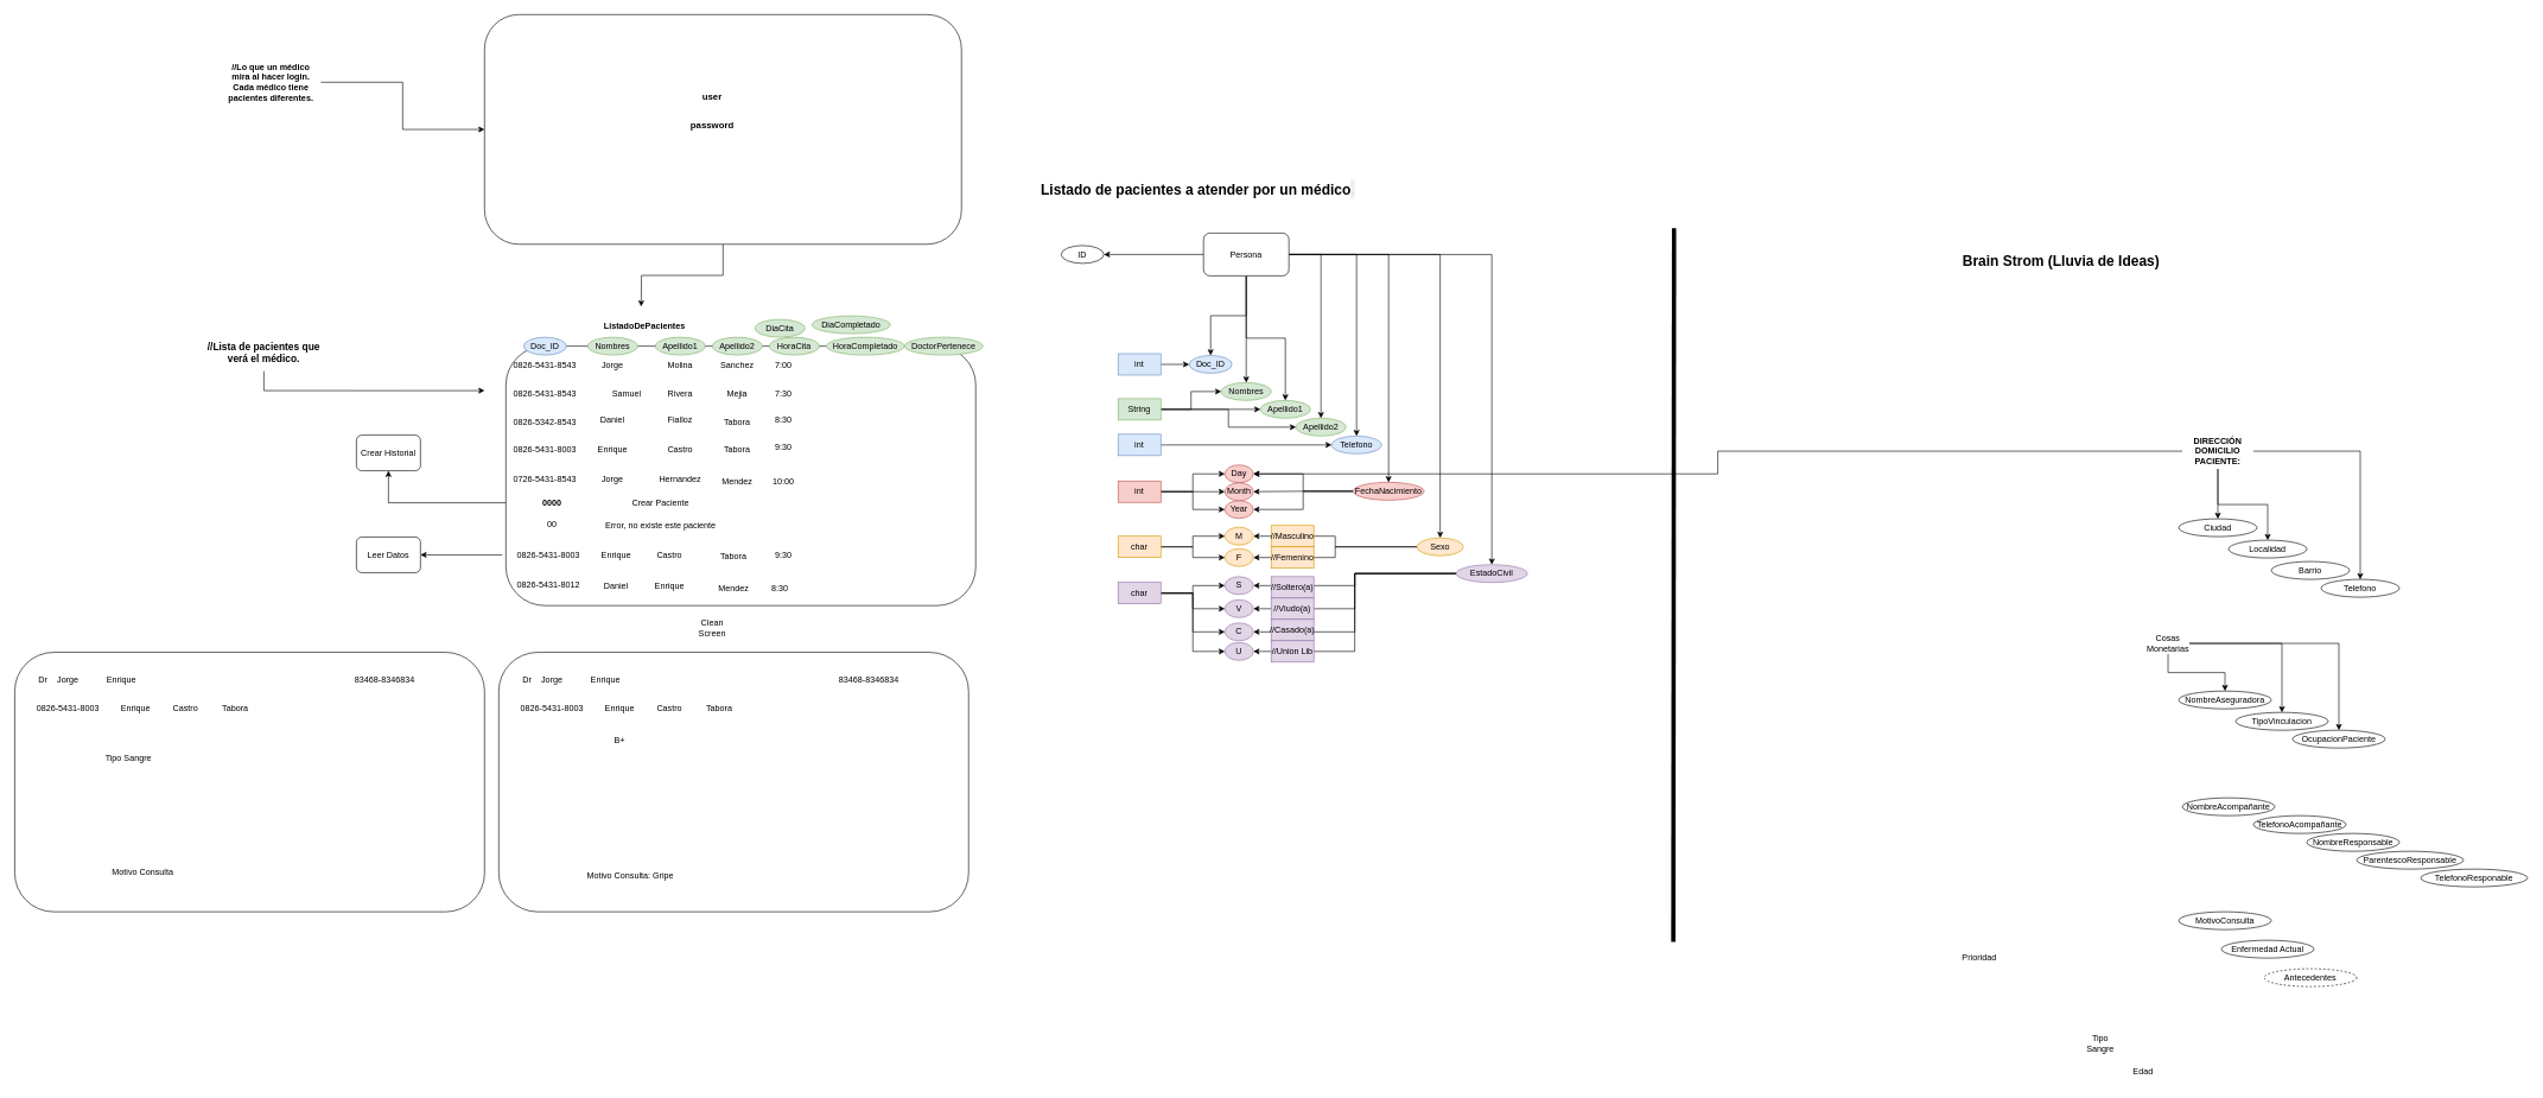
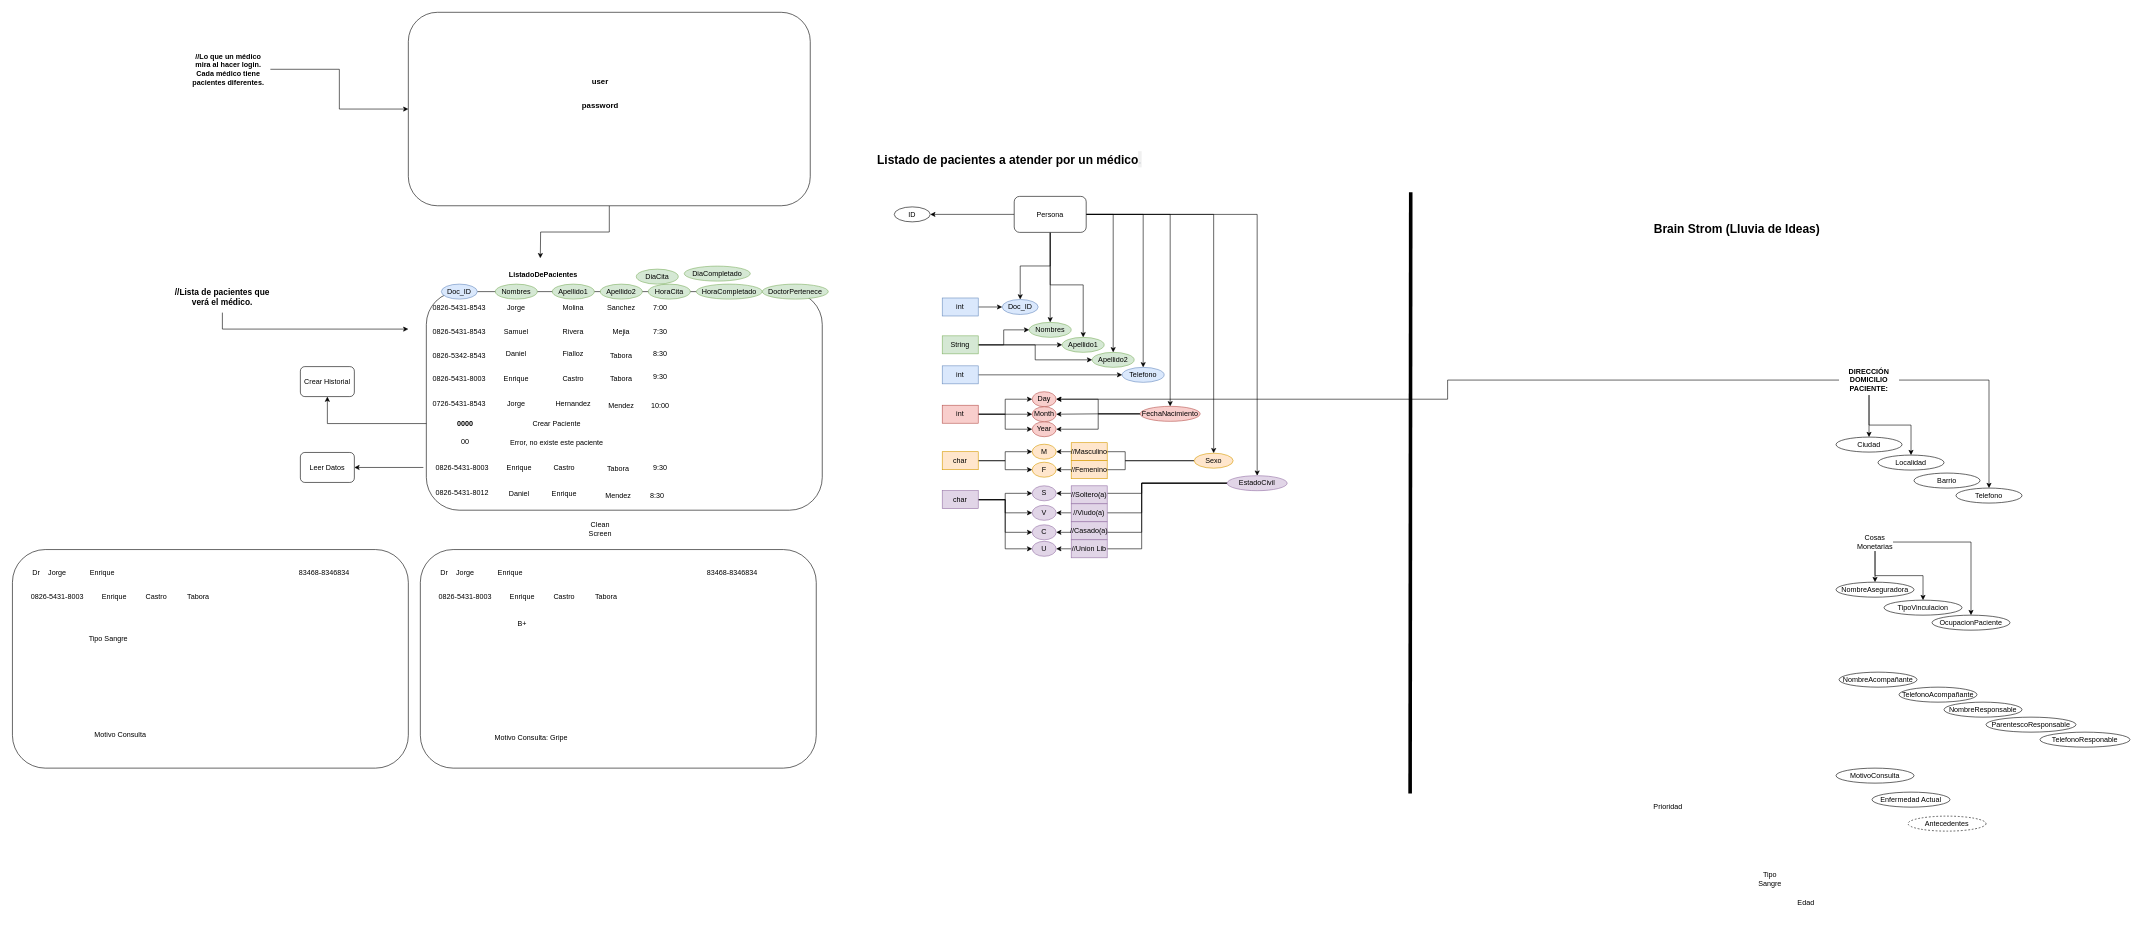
- <mxCell id="40" value="Brain Strom (Lluvia de Ideas)" style="text;html=1;strokeColor=none;fillColor=none;align=center;verticalAlign=middle;whiteSpace=wrap;rounded=0;fontSize=20;fontStyle=1" parent="1" vertex="1"><mxGeometry x="2750" y="350" width="290" height="30" as="geometry" /></mxCell>
+ <mxCell id="40" value="Brain Strom (Lluvia de Ideas)" style="text;html=1;strokeColor=none;fillColor=none;align=center;verticalAlign=middle;whiteSpace=wrap;rounded=0;fontSize=20;fontStyle=1" parent="1" vertex="1"><mxGeometry x="2750" y="365" width="290" height="30" as="geometry" /></mxCell>
- <mxCell id="97" value="Samuel" style="text;html=1;strokeColor=none;fillColor=none;align=center;verticalAlign=middle;whiteSpace=wrap;rounded=0;" vertex="1" parent="1"><mxGeometry x="850" y="538.13" width="60" height="30" as="geometry" /></mxCell>
+ <mxCell id="97" value="Samuel" style="text;html=1;strokeColor=none;fillColor=none;align=center;verticalAlign=middle;whiteSpace=wrap;rounded=0;" vertex="1" parent="1"><mxGeometry x="830" y="538.13" width="60" height="30" as="geometry" /></mxCell>
- <mxCell id="33" value="Cosas Monetarias" style="text;html=1;strokeColor=none;fillColor=none;align=center;verticalAlign=middle;whiteSpace=wrap;rounded=0;" parent="1" vertex="1"><mxGeometry x="3015" y="888.13" width="60" height="30" as="geometry" /></mxCell>
+ <mxCell id="33" value="Cosas Monetarias" style="text;html=1;strokeColor=none;fillColor=none;align=center;verticalAlign=middle;whiteSpace=wrap;rounded=0;" parent="1" vertex="1"><mxGeometry x="3095" y="888.13" width="60" height="30" as="geometry" /></mxCell>
